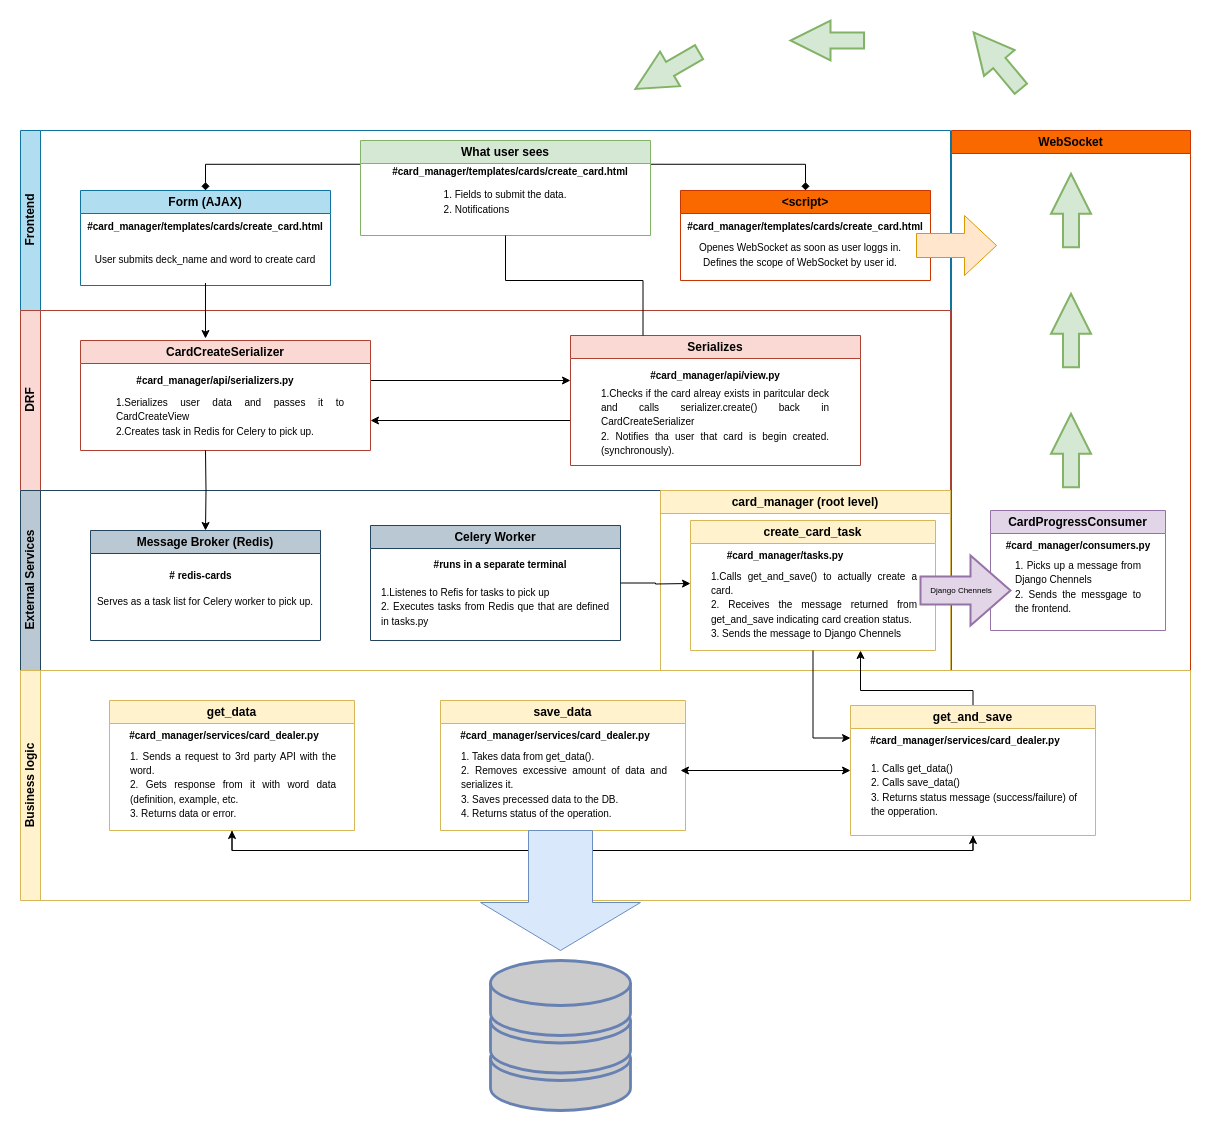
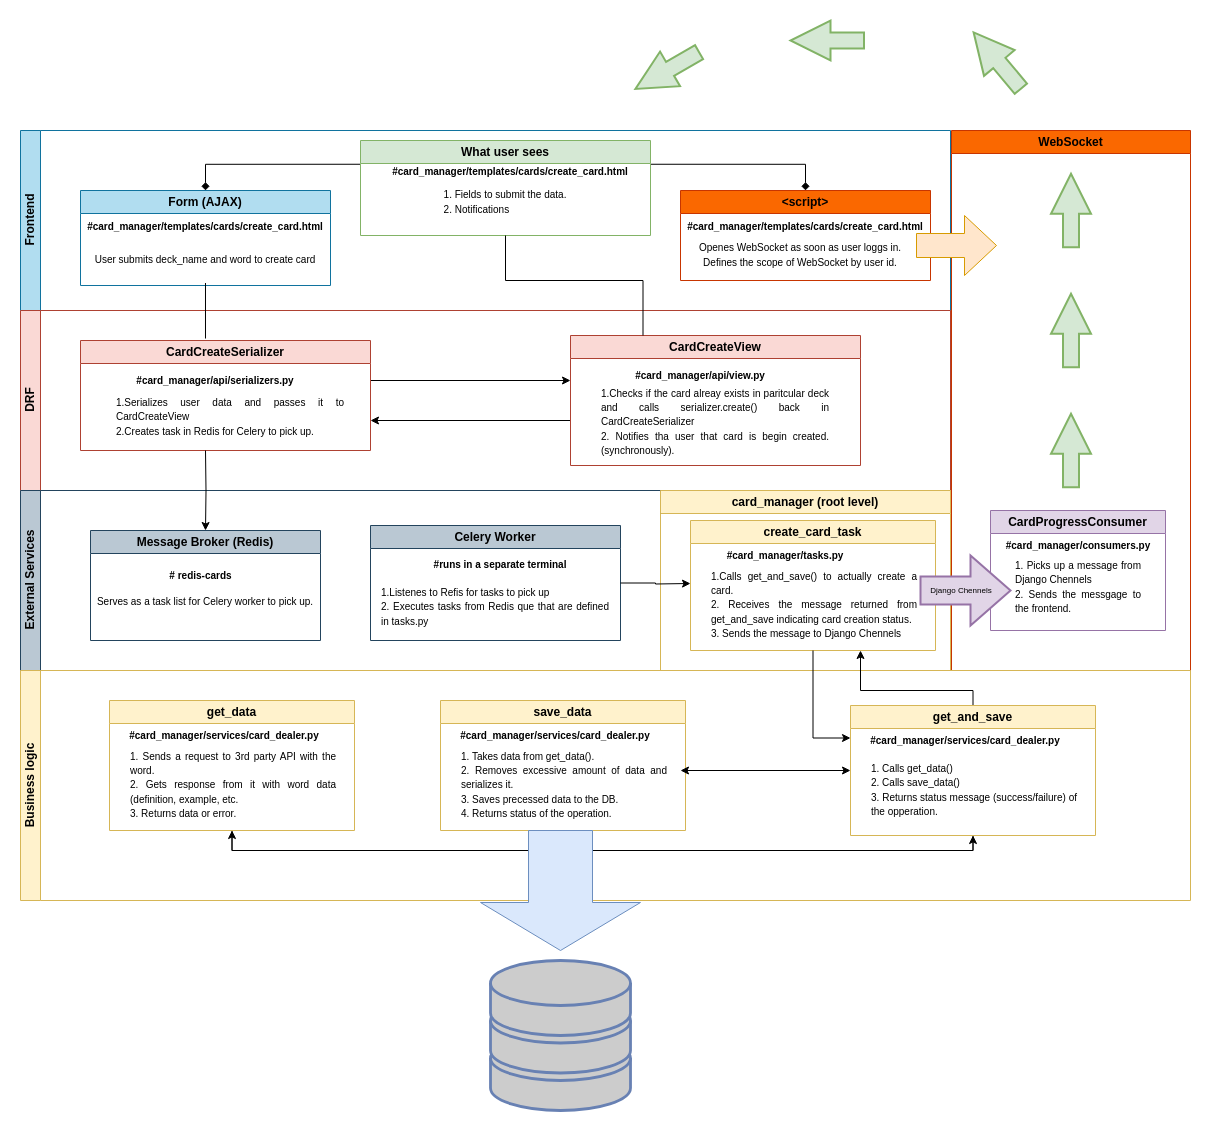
- <mxCell id="67" style="edgeStyle=orthogonalEdgeStyle;rounded=0;orthogonalLoop=1;jettySize=auto;html=1;entryX=0.431;entryY=-0.018;entryDx=0;entryDy=0;entryPerimeter=0;" edge="1" parent="1" source="4" target="20"><mxGeometry relative="1" as="geometry" /></mxCell>
+ <mxCell id="67" style="edgeStyle=orthogonalEdgeStyle;rounded=0;orthogonalLoop=1;jettySize=auto;html=1;entryX=0.431;entryY=-0.018;entryDx=0;entryDy=0;entryPerimeter=0;endArrow=none;" edge="1" parent="1" source="4" target="20"><mxGeometry relative="1" as="geometry" /></mxCell>
- <mxCell id="16" value="Serializes" style="swimlane;whiteSpace=wrap;html=1;fillColor=#fad9d5;strokeColor=#ae4132;swimlaneFillColor=default;" vertex="1" parent="14"><mxGeometry x="550" y="25" width="290" height="130" as="geometry"><mxRectangle x="30" y="15" width="140" height="30" as="alternateBounds" /></mxGeometry></mxCell>
+ <mxCell id="16" value="CardCreateView" style="swimlane;whiteSpace=wrap;html=1;fillColor=#fad9d5;strokeColor=#ae4132;swimlaneFillColor=default;" vertex="1" parent="14"><mxGeometry x="550" y="25" width="290" height="130" as="geometry"><mxRectangle x="30" y="15" width="140" height="30" as="alternateBounds" /></mxGeometry></mxCell>
- <mxCell id="17" value="&lt;div&gt;&lt;span style=&quot;font-size: 10px;&quot;&gt;&lt;b&gt;#card_manager/api/view.py&lt;/b&gt;&lt;/span&gt;&lt;/div&gt;" style="text;html=1;align=center;verticalAlign=middle;whiteSpace=wrap;rounded=0;" vertex="1" parent="16"><mxGeometry x="115" y="30" width="60" height="20" as="geometry" /></mxCell>
+ <mxCell id="17" value="&lt;div&gt;&lt;span style=&quot;font-size: 10px;&quot;&gt;&lt;b&gt;#card_manager/api/view.py&lt;/b&gt;&lt;/span&gt;&lt;/div&gt;" style="text;html=1;align=center;verticalAlign=middle;whiteSpace=wrap;rounded=0;" vertex="1" parent="16"><mxGeometry x="100" y="30" width="60" height="20" as="geometry" /></mxCell>
